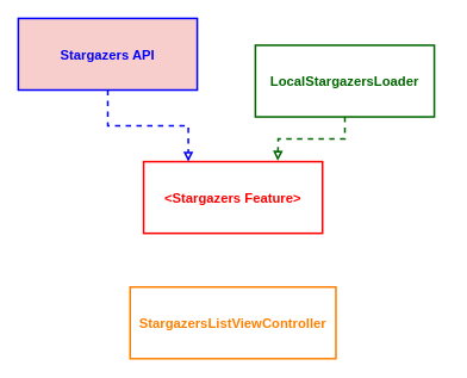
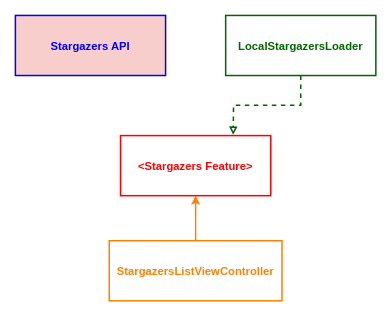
- <mxCell id="8" value="LocalStargazersLoader" style="rounded=0;whiteSpace=wrap;html=1;fontSize=15;strokeWidth=2;fontStyle=1;strokeColor=#006600;fontColor=#006600;" parent="1" vertex="1"><mxGeometry x="285" y="50" width="200" height="80" as="geometry" /></mxCell>
+ <mxCell id="8" value="LocalStargazersLoader" style="rounded=0;whiteSpace=wrap;html=1;fontSize=15;strokeWidth=2;fontStyle=1;strokeColor=#006600;fontColor=#006600;" parent="1" vertex="1"><mxGeometry x="300" y="20" width="200" height="80" as="geometry" /></mxCell>
- <mxCell id="5" style="edgeStyle=orthogonalEdgeStyle;rounded=0;orthogonalLoop=1;jettySize=auto;html=1;fontSize=12;dashed=1;endArrow=block;endFill=0;strokeWidth=2;strokeColor=#0000FF;exitX=0.5;exitY=1;exitDx=0;exitDy=0;entryX=0.25;entryY=0;entryDx=0;entryDy=0;" parent="1" source="6" target="4" edge="1"><mxGeometry relative="1" as="geometry"><Array as="points"><mxPoint x="120" y="140" /><mxPoint x="210" y="140" /></Array><mxPoint x="120" y="110" as="sourcePoint" /><mxPoint x="260" y="170" as="targetPoint" /></mxGeometry></mxCell>
+ <mxCell id="2" style="edgeStyle=orthogonalEdgeStyle;rounded=0;orthogonalLoop=1;jettySize=auto;html=1;entryX=0.5;entryY=1;entryDx=0;entryDy=0;fontSize=12;strokeWidth=2;strokeColor=#FF8000;" parent="1" source="3" target="4" edge="1"><mxGeometry relative="1" as="geometry" /></mxCell>
